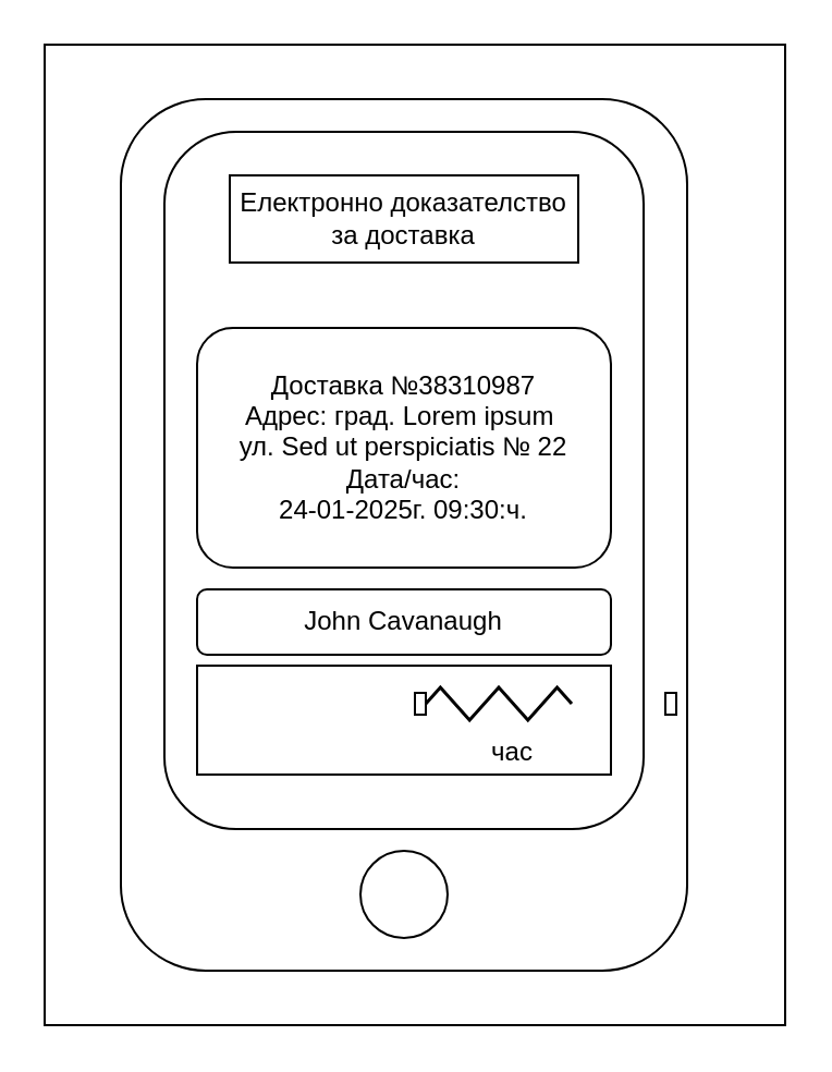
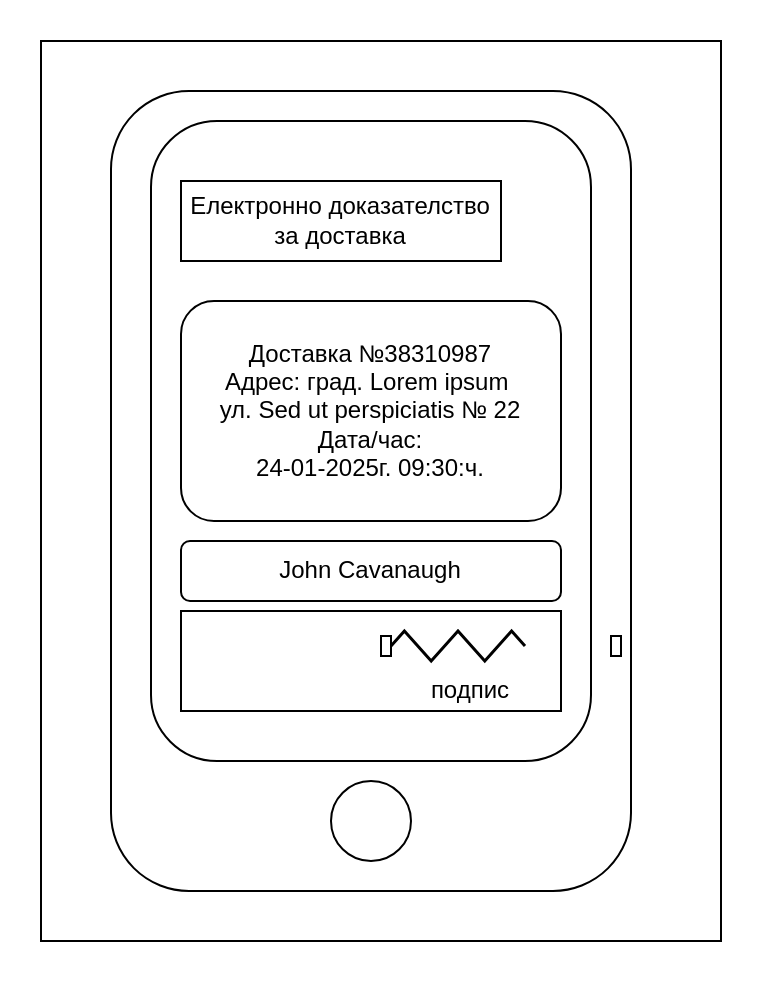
- <mxCell id="5" value="Електронно доказателство за доставка" style="rounded=0;whiteSpace=wrap;html=1;" vertex="1" parent="1"><mxGeometry x="105" y="80" width="160" height="40" as="geometry" /></mxCell>
+ <mxCell id="5" value="Електронно доказателство за доставка" style="rounded=0;whiteSpace=wrap;html=1;" vertex="1" parent="1"><mxGeometry x="90" y="90" width="160" height="40" as="geometry" /></mxCell>
- <mxCell id="10" value="час" style="text;html=1;strokeColor=none;fillColor=none;align=center;verticalAlign=middle;whiteSpace=wrap;rounded=0;" vertex="1" parent="1"><mxGeometry x="205" y="330" width="60" height="30" as="geometry" /></mxCell>
+ <mxCell id="10" value="подпис" style="text;html=1;strokeColor=none;fillColor=none;align=center;verticalAlign=middle;whiteSpace=wrap;rounded=0;" vertex="1" parent="1"><mxGeometry x="205" y="330" width="60" height="30" as="geometry" /></mxCell>
